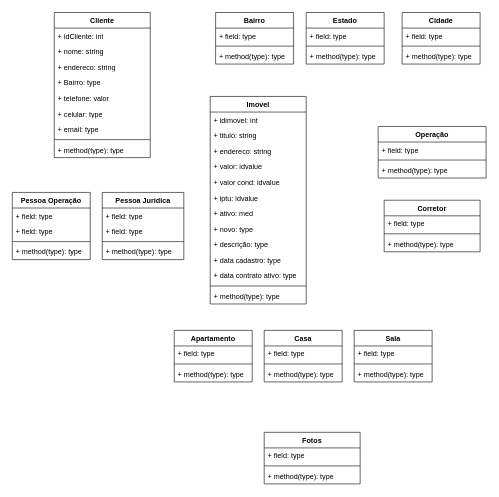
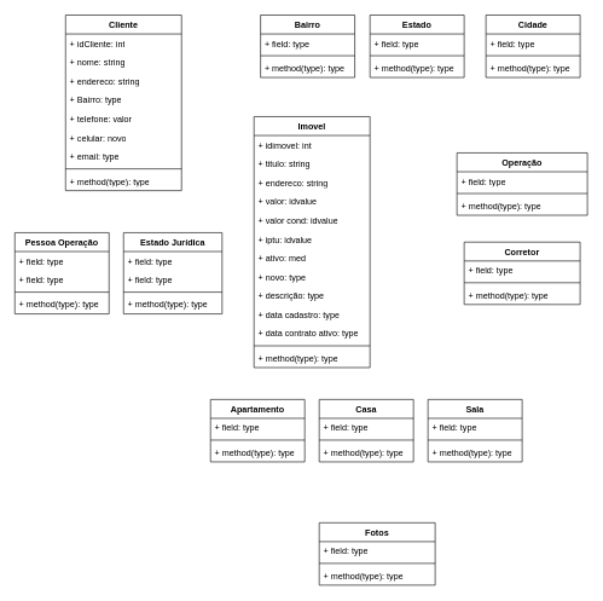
- <mxCell id="12" value="+ celular: type" style="text;strokeColor=none;fillColor=none;align=left;verticalAlign=top;spacingLeft=4;spacingRight=4;overflow=hidden;rotatable=0;points=[[0,0.5],[1,0.5]];portConstraint=eastwest;whiteSpace=wrap;html=1;" vertex="1" parent="6"><mxGeometry y="156" width="160" height="26" as="geometry" /></mxCell>
+ <mxCell id="12" value="+ celular: novo" style="text;strokeColor=none;fillColor=none;align=left;verticalAlign=top;spacingLeft=4;spacingRight=4;overflow=hidden;rotatable=0;points=[[0,0.5],[1,0.5]];portConstraint=eastwest;whiteSpace=wrap;html=1;" vertex="1" parent="6"><mxGeometry y="156" width="160" height="26" as="geometry" /></mxCell>
- <mxCell id="21" value="Pessoa Jurídica" style="swimlane;fontStyle=1;align=center;verticalAlign=top;childLayout=stackLayout;horizontal=1;startSize=26;horizontalStack=0;resizeParent=1;resizeParentMax=0;resizeLast=0;collapsible=1;marginBottom=0;whiteSpace=wrap;html=1;" vertex="1" parent="1"><mxGeometry x="170" y="320" width="136" height="112" as="geometry" /></mxCell>
+ <mxCell id="21" value="Estado Jurídica" style="swimlane;fontStyle=1;align=center;verticalAlign=top;childLayout=stackLayout;horizontal=1;startSize=26;horizontalStack=0;resizeParent=1;resizeParentMax=0;resizeLast=0;collapsible=1;marginBottom=0;whiteSpace=wrap;html=1;" vertex="1" parent="1"><mxGeometry x="170" y="320" width="136" height="112" as="geometry" /></mxCell>
